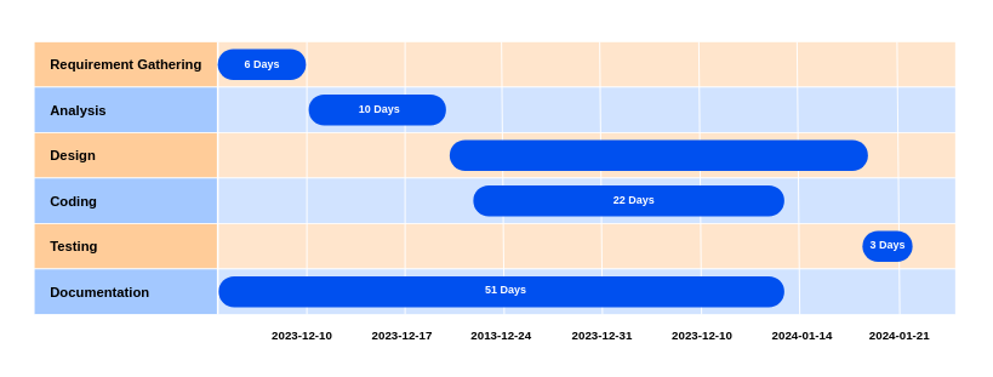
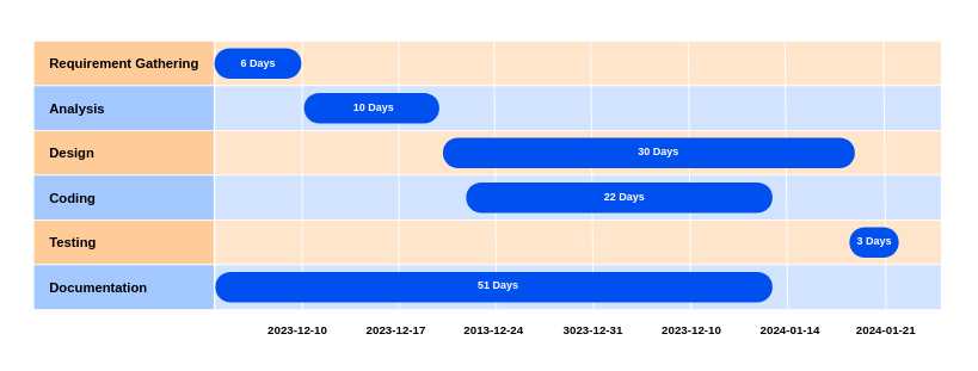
+ <mxCell id="34" value="30 Days" style="text;html=1;strokeColor=none;fillColor=none;align=center;verticalAlign=middle;whiteSpace=wrap;rounded=0;fontColor=#FFFFFF;fontStyle=1" vertex="1" parent="2"><mxGeometry x="685" y="134" width="60" height="30" as="geometry" /></mxCell>
- <mxCell id="22" value="2023-12-31" style="text;html=1;strokeColor=none;fillColor=none;align=center;verticalAlign=middle;whiteSpace=wrap;rounded=0;fontStyle=1;fontSize=13;labelBorderColor=none;" vertex="1" parent="2"><mxGeometry x="607" y="333" width="70" height="30" as="geometry" /></mxCell>
+ <mxCell id="22" value="3023-12-31" style="text;html=1;strokeColor=none;fillColor=none;align=center;verticalAlign=middle;whiteSpace=wrap;rounded=0;fontStyle=1;fontSize=13;labelBorderColor=none;" vertex="1" parent="2"><mxGeometry x="607" y="333" width="70" height="30" as="geometry" /></mxCell>
